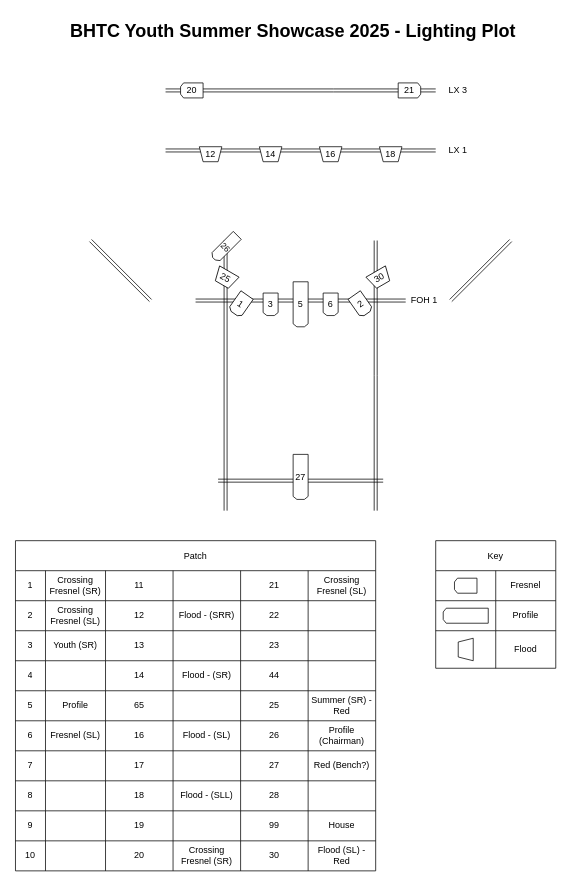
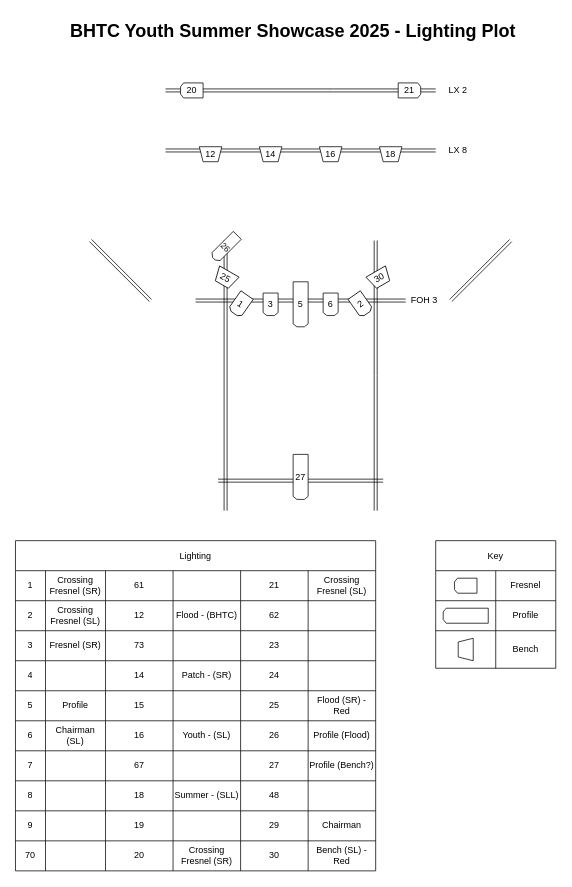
- <mxCell id="108" value="LX 3" style="text;html=1;align=center;verticalAlign=middle;whiteSpace=wrap;rounded=0;" vertex="1" parent="1"><mxGeometry x="580" y="105" width="60" height="30" as="geometry" /></mxCell>
+ <mxCell id="108" value="LX 2" style="text;html=1;align=center;verticalAlign=middle;whiteSpace=wrap;rounded=0;" vertex="1" parent="1"><mxGeometry x="580" y="105" width="60" height="30" as="geometry" /></mxCell>
- <mxCell id="107" value="LX 1" style="text;html=1;align=center;verticalAlign=middle;whiteSpace=wrap;rounded=0;" vertex="1" parent="1"><mxGeometry x="580" y="185" width="60" height="30" as="geometry" /></mxCell>
+ <mxCell id="107" value="LX 8" style="text;html=1;align=center;verticalAlign=middle;whiteSpace=wrap;rounded=0;" vertex="1" parent="1"><mxGeometry x="580" y="185" width="60" height="30" as="geometry" /></mxCell>
- <mxCell id="106" value="FOH 1" style="text;html=1;align=center;verticalAlign=middle;whiteSpace=wrap;rounded=0;" vertex="1" parent="1"><mxGeometry x="535" y="385" width="60" height="30" as="geometry" /></mxCell>
+ <mxCell id="106" value="FOH 3" style="text;html=1;align=center;verticalAlign=middle;whiteSpace=wrap;rounded=0;" vertex="1" parent="1"><mxGeometry x="535" y="385" width="60" height="30" as="geometry" /></mxCell>
- <mxCell id="20" value="Patch" style="shape=table;startSize=40;container=1;collapsible=0;childLayout=tableLayout;movable=1;resizable=1;rotatable=1;deletable=1;editable=1;locked=0;connectable=1;" parent="1" vertex="1"><mxGeometry x="20" y="720" width="480" height="440.0" as="geometry" /></mxCell>
+ <mxCell id="20" value="Lighting" style="shape=table;startSize=40;container=1;collapsible=0;childLayout=tableLayout;movable=1;resizable=1;rotatable=1;deletable=1;editable=1;locked=0;connectable=1;" parent="1" vertex="1"><mxGeometry x="20" y="720" width="480" height="440.0" as="geometry" /></mxCell>
- <mxCell id="24" value="11" style="shape=partialRectangle;html=1;whiteSpace=wrap;connectable=0;strokeColor=inherit;overflow=hidden;fillColor=none;top=0;left=0;bottom=0;right=0;pointerEvents=1;" parent="21" vertex="1"><mxGeometry x="120" width="90" height="40" as="geometry"><mxRectangle width="90" height="40" as="alternateBounds" /></mxGeometry></mxCell>
+ <mxCell id="24" value="61" style="shape=partialRectangle;html=1;whiteSpace=wrap;connectable=0;strokeColor=inherit;overflow=hidden;fillColor=none;top=0;left=0;bottom=0;right=0;pointerEvents=1;" parent="21" vertex="1"><mxGeometry x="120" width="90" height="40" as="geometry"><mxRectangle width="90" height="40" as="alternateBounds" /></mxGeometry></mxCell>
- <mxCell id="32" value="Flood - (SRR)" style="shape=partialRectangle;html=1;whiteSpace=wrap;connectable=0;strokeColor=inherit;overflow=hidden;fillColor=none;top=0;left=0;bottom=0;right=0;pointerEvents=1;" parent="28" vertex="1"><mxGeometry x="210" width="90" height="40" as="geometry"><mxRectangle width="90" height="40" as="alternateBounds" /></mxGeometry></mxCell>
+ <mxCell id="32" value="Flood - (BHTC)" style="shape=partialRectangle;html=1;whiteSpace=wrap;connectable=0;strokeColor=inherit;overflow=hidden;fillColor=none;top=0;left=0;bottom=0;right=0;pointerEvents=1;" parent="28" vertex="1"><mxGeometry x="210" width="90" height="40" as="geometry"><mxRectangle width="90" height="40" as="alternateBounds" /></mxGeometry></mxCell>
- <mxCell id="33" value="22" style="shape=partialRectangle;html=1;whiteSpace=wrap;connectable=0;strokeColor=inherit;overflow=hidden;fillColor=none;top=0;left=0;bottom=0;right=0;pointerEvents=1;" parent="28" vertex="1"><mxGeometry x="300" width="90" height="40" as="geometry"><mxRectangle width="90" height="40" as="alternateBounds" /></mxGeometry></mxCell>
+ <mxCell id="33" value="62" style="shape=partialRectangle;html=1;whiteSpace=wrap;connectable=0;strokeColor=inherit;overflow=hidden;fillColor=none;top=0;left=0;bottom=0;right=0;pointerEvents=1;" parent="28" vertex="1"><mxGeometry x="300" width="90" height="40" as="geometry"><mxRectangle width="90" height="40" as="alternateBounds" /></mxGeometry></mxCell>
- <mxCell id="37" value="Youth (SR)" style="shape=partialRectangle;html=1;whiteSpace=wrap;connectable=0;strokeColor=inherit;overflow=hidden;fillColor=none;top=0;left=0;bottom=0;right=0;pointerEvents=1;" parent="35" vertex="1"><mxGeometry x="40" width="80" height="40" as="geometry"><mxRectangle width="80" height="40" as="alternateBounds" /></mxGeometry></mxCell>
+ <mxCell id="37" value="Fresnel (SR)" style="shape=partialRectangle;html=1;whiteSpace=wrap;connectable=0;strokeColor=inherit;overflow=hidden;fillColor=none;top=0;left=0;bottom=0;right=0;pointerEvents=1;" parent="35" vertex="1"><mxGeometry x="40" width="80" height="40" as="geometry"><mxRectangle width="80" height="40" as="alternateBounds" /></mxGeometry></mxCell>
- <mxCell id="38" value="13" style="shape=partialRectangle;html=1;whiteSpace=wrap;connectable=0;strokeColor=inherit;overflow=hidden;fillColor=none;top=0;left=0;bottom=0;right=0;pointerEvents=1;" parent="35" vertex="1"><mxGeometry x="120" width="90" height="40" as="geometry"><mxRectangle width="90" height="40" as="alternateBounds" /></mxGeometry></mxCell>
+ <mxCell id="38" value="73" style="shape=partialRectangle;html=1;whiteSpace=wrap;connectable=0;strokeColor=inherit;overflow=hidden;fillColor=none;top=0;left=0;bottom=0;right=0;pointerEvents=1;" parent="35" vertex="1"><mxGeometry x="120" width="90" height="40" as="geometry"><mxRectangle width="90" height="40" as="alternateBounds" /></mxGeometry></mxCell>
- <mxCell id="11" value="Flood" style="shape=partialRectangle;html=1;whiteSpace=wrap;connectable=0;strokeColor=inherit;overflow=hidden;fillColor=none;top=0;left=0;bottom=0;right=0;pointerEvents=1;" parent="9" vertex="1"><mxGeometry x="80" width="80" height="50" as="geometry"><mxRectangle width="80" height="50" as="alternateBounds" /></mxGeometry></mxCell>
+ <mxCell id="11" value="Bench" style="shape=partialRectangle;html=1;whiteSpace=wrap;connectable=0;strokeColor=inherit;overflow=hidden;fillColor=none;top=0;left=0;bottom=0;right=0;pointerEvents=1;" parent="9" vertex="1"><mxGeometry x="80" width="80" height="50" as="geometry"><mxRectangle width="80" height="50" as="alternateBounds" /></mxGeometry></mxCell>
- <mxCell id="46" value="Flood - (SR)" style="shape=partialRectangle;html=1;whiteSpace=wrap;connectable=0;strokeColor=inherit;overflow=hidden;fillColor=none;top=0;left=0;bottom=0;right=0;pointerEvents=1;" parent="42" vertex="1"><mxGeometry x="210" width="90" height="40" as="geometry"><mxRectangle width="90" height="40" as="alternateBounds" /></mxGeometry></mxCell>
+ <mxCell id="46" value="Patch - (SR)" style="shape=partialRectangle;html=1;whiteSpace=wrap;connectable=0;strokeColor=inherit;overflow=hidden;fillColor=none;top=0;left=0;bottom=0;right=0;pointerEvents=1;" parent="42" vertex="1"><mxGeometry x="210" width="90" height="40" as="geometry"><mxRectangle width="90" height="40" as="alternateBounds" /></mxGeometry></mxCell>
- <mxCell id="47" value="44" style="shape=partialRectangle;html=1;whiteSpace=wrap;connectable=0;strokeColor=inherit;overflow=hidden;fillColor=none;top=0;left=0;bottom=0;right=0;pointerEvents=1;" parent="42" vertex="1"><mxGeometry x="300" width="90" height="40" as="geometry"><mxRectangle width="90" height="40" as="alternateBounds" /></mxGeometry></mxCell>
+ <mxCell id="47" value="24" style="shape=partialRectangle;html=1;whiteSpace=wrap;connectable=0;strokeColor=inherit;overflow=hidden;fillColor=none;top=0;left=0;bottom=0;right=0;pointerEvents=1;" parent="42" vertex="1"><mxGeometry x="300" width="90" height="40" as="geometry"><mxRectangle width="90" height="40" as="alternateBounds" /></mxGeometry></mxCell>
- <mxCell id="52" value="65" style="shape=partialRectangle;html=1;whiteSpace=wrap;connectable=0;strokeColor=inherit;overflow=hidden;fillColor=none;top=0;left=0;bottom=0;right=0;pointerEvents=1;" parent="49" vertex="1"><mxGeometry x="120" width="90" height="40" as="geometry"><mxRectangle width="90" height="40" as="alternateBounds" /></mxGeometry></mxCell>
+ <mxCell id="52" value="15" style="shape=partialRectangle;html=1;whiteSpace=wrap;connectable=0;strokeColor=inherit;overflow=hidden;fillColor=none;top=0;left=0;bottom=0;right=0;pointerEvents=1;" parent="49" vertex="1"><mxGeometry x="120" width="90" height="40" as="geometry"><mxRectangle width="90" height="40" as="alternateBounds" /></mxGeometry></mxCell>
- <mxCell id="55" value="Summer (SR) - Red" style="shape=partialRectangle;html=1;whiteSpace=wrap;connectable=0;strokeColor=inherit;overflow=hidden;fillColor=none;top=0;left=0;bottom=0;right=0;pointerEvents=1;" parent="49" vertex="1"><mxGeometry x="390" width="90" height="40" as="geometry"><mxRectangle width="90" height="40" as="alternateBounds" /></mxGeometry></mxCell>
+ <mxCell id="55" value="Flood (SR) - Red" style="shape=partialRectangle;html=1;whiteSpace=wrap;connectable=0;strokeColor=inherit;overflow=hidden;fillColor=none;top=0;left=0;bottom=0;right=0;pointerEvents=1;" parent="49" vertex="1"><mxGeometry x="390" width="90" height="40" as="geometry"><mxRectangle width="90" height="40" as="alternateBounds" /></mxGeometry></mxCell>
- <mxCell id="58" value="Fresnel (SL)" style="shape=partialRectangle;html=1;whiteSpace=wrap;connectable=0;strokeColor=inherit;overflow=hidden;fillColor=none;top=0;left=0;bottom=0;right=0;pointerEvents=1;" parent="56" vertex="1"><mxGeometry x="40" width="80" height="40" as="geometry"><mxRectangle width="80" height="40" as="alternateBounds" /></mxGeometry></mxCell>
+ <mxCell id="58" value="Chairman (SL)" style="shape=partialRectangle;html=1;whiteSpace=wrap;connectable=0;strokeColor=inherit;overflow=hidden;fillColor=none;top=0;left=0;bottom=0;right=0;pointerEvents=1;" parent="56" vertex="1"><mxGeometry x="40" width="80" height="40" as="geometry"><mxRectangle width="80" height="40" as="alternateBounds" /></mxGeometry></mxCell>
- <mxCell id="60" value="Flood - (SL)" style="shape=partialRectangle;html=1;whiteSpace=wrap;connectable=0;strokeColor=inherit;overflow=hidden;fillColor=none;top=0;left=0;bottom=0;right=0;pointerEvents=1;" parent="56" vertex="1"><mxGeometry x="210" width="90" height="40" as="geometry"><mxRectangle width="90" height="40" as="alternateBounds" /></mxGeometry></mxCell>
+ <mxCell id="60" value="Youth - (SL)" style="shape=partialRectangle;html=1;whiteSpace=wrap;connectable=0;strokeColor=inherit;overflow=hidden;fillColor=none;top=0;left=0;bottom=0;right=0;pointerEvents=1;" parent="56" vertex="1"><mxGeometry x="210" width="90" height="40" as="geometry"><mxRectangle width="90" height="40" as="alternateBounds" /></mxGeometry></mxCell>
- <mxCell id="62" value="Profile (Chairman)" style="shape=partialRectangle;html=1;whiteSpace=wrap;connectable=0;strokeColor=inherit;overflow=hidden;fillColor=none;top=0;left=0;bottom=0;right=0;pointerEvents=1;" parent="56" vertex="1"><mxGeometry x="390" width="90" height="40" as="geometry"><mxRectangle width="90" height="40" as="alternateBounds" /></mxGeometry></mxCell>
+ <mxCell id="62" value="Profile (Flood)" style="shape=partialRectangle;html=1;whiteSpace=wrap;connectable=0;strokeColor=inherit;overflow=hidden;fillColor=none;top=0;left=0;bottom=0;right=0;pointerEvents=1;" parent="56" vertex="1"><mxGeometry x="390" width="90" height="40" as="geometry"><mxRectangle width="90" height="40" as="alternateBounds" /></mxGeometry></mxCell>
- <mxCell id="66" value="17" style="shape=partialRectangle;html=1;whiteSpace=wrap;connectable=0;strokeColor=inherit;overflow=hidden;fillColor=none;top=0;left=0;bottom=0;right=0;pointerEvents=1;" parent="63" vertex="1"><mxGeometry x="120" width="90" height="40" as="geometry"><mxRectangle width="90" height="40" as="alternateBounds" /></mxGeometry></mxCell>
+ <mxCell id="66" value="67" style="shape=partialRectangle;html=1;whiteSpace=wrap;connectable=0;strokeColor=inherit;overflow=hidden;fillColor=none;top=0;left=0;bottom=0;right=0;pointerEvents=1;" parent="63" vertex="1"><mxGeometry x="120" width="90" height="40" as="geometry"><mxRectangle width="90" height="40" as="alternateBounds" /></mxGeometry></mxCell>
- <mxCell id="69" value="Red (Bench?)" style="shape=partialRectangle;html=1;whiteSpace=wrap;connectable=0;strokeColor=inherit;overflow=hidden;fillColor=none;top=0;left=0;bottom=0;right=0;pointerEvents=1;" parent="63" vertex="1"><mxGeometry x="390" width="90" height="40" as="geometry"><mxRectangle width="90" height="40" as="alternateBounds" /></mxGeometry></mxCell>
+ <mxCell id="69" value="Profile (Bench?)" style="shape=partialRectangle;html=1;whiteSpace=wrap;connectable=0;strokeColor=inherit;overflow=hidden;fillColor=none;top=0;left=0;bottom=0;right=0;pointerEvents=1;" parent="63" vertex="1"><mxGeometry x="390" width="90" height="40" as="geometry"><mxRectangle width="90" height="40" as="alternateBounds" /></mxGeometry></mxCell>
- <mxCell id="74" value="Flood - (SLL)" style="shape=partialRectangle;html=1;whiteSpace=wrap;connectable=0;strokeColor=inherit;overflow=hidden;fillColor=none;top=0;left=0;bottom=0;right=0;pointerEvents=1;" parent="70" vertex="1"><mxGeometry x="210" width="90" height="40" as="geometry"><mxRectangle width="90" height="40" as="alternateBounds" /></mxGeometry></mxCell>
+ <mxCell id="74" value="Summer - (SLL)" style="shape=partialRectangle;html=1;whiteSpace=wrap;connectable=0;strokeColor=inherit;overflow=hidden;fillColor=none;top=0;left=0;bottom=0;right=0;pointerEvents=1;" parent="70" vertex="1"><mxGeometry x="210" width="90" height="40" as="geometry"><mxRectangle width="90" height="40" as="alternateBounds" /></mxGeometry></mxCell>
- <mxCell id="75" value="28" style="shape=partialRectangle;html=1;whiteSpace=wrap;connectable=0;strokeColor=inherit;overflow=hidden;fillColor=none;top=0;left=0;bottom=0;right=0;pointerEvents=1;" parent="70" vertex="1"><mxGeometry x="300" width="90" height="40" as="geometry"><mxRectangle width="90" height="40" as="alternateBounds" /></mxGeometry></mxCell>
+ <mxCell id="75" value="48" style="shape=partialRectangle;html=1;whiteSpace=wrap;connectable=0;strokeColor=inherit;overflow=hidden;fillColor=none;top=0;left=0;bottom=0;right=0;pointerEvents=1;" parent="70" vertex="1"><mxGeometry x="300" width="90" height="40" as="geometry"><mxRectangle width="90" height="40" as="alternateBounds" /></mxGeometry></mxCell>
- <mxCell id="82" value="99" style="shape=partialRectangle;html=1;whiteSpace=wrap;connectable=0;strokeColor=inherit;overflow=hidden;fillColor=none;top=0;left=0;bottom=0;right=0;pointerEvents=1;" parent="77" vertex="1"><mxGeometry x="300" width="90" height="40" as="geometry"><mxRectangle width="90" height="40" as="alternateBounds" /></mxGeometry></mxCell>
+ <mxCell id="82" value="29" style="shape=partialRectangle;html=1;whiteSpace=wrap;connectable=0;strokeColor=inherit;overflow=hidden;fillColor=none;top=0;left=0;bottom=0;right=0;pointerEvents=1;" parent="77" vertex="1"><mxGeometry x="300" width="90" height="40" as="geometry"><mxRectangle width="90" height="40" as="alternateBounds" /></mxGeometry></mxCell>
- <mxCell id="83" value="House" style="shape=partialRectangle;html=1;whiteSpace=wrap;connectable=0;strokeColor=inherit;overflow=hidden;fillColor=none;top=0;left=0;bottom=0;right=0;pointerEvents=1;" parent="77" vertex="1"><mxGeometry x="390" width="90" height="40" as="geometry"><mxRectangle width="90" height="40" as="alternateBounds" /></mxGeometry></mxCell>
+ <mxCell id="83" value="Chairman" style="shape=partialRectangle;html=1;whiteSpace=wrap;connectable=0;strokeColor=inherit;overflow=hidden;fillColor=none;top=0;left=0;bottom=0;right=0;pointerEvents=1;" parent="77" vertex="1"><mxGeometry x="390" width="90" height="40" as="geometry"><mxRectangle width="90" height="40" as="alternateBounds" /></mxGeometry></mxCell>
- <mxCell id="85" value="10" style="shape=partialRectangle;html=1;whiteSpace=wrap;connectable=0;strokeColor=inherit;overflow=hidden;fillColor=none;top=0;left=0;bottom=0;right=0;pointerEvents=1;" parent="84" vertex="1"><mxGeometry width="40" height="40" as="geometry"><mxRectangle width="40" height="40" as="alternateBounds" /></mxGeometry></mxCell>
+ <mxCell id="85" value="70" style="shape=partialRectangle;html=1;whiteSpace=wrap;connectable=0;strokeColor=inherit;overflow=hidden;fillColor=none;top=0;left=0;bottom=0;right=0;pointerEvents=1;" parent="84" vertex="1"><mxGeometry width="40" height="40" as="geometry"><mxRectangle width="40" height="40" as="alternateBounds" /></mxGeometry></mxCell>
- <mxCell id="90" value="Flood (SL) - Red" style="shape=partialRectangle;html=1;whiteSpace=wrap;connectable=0;strokeColor=inherit;overflow=hidden;fillColor=none;top=0;left=0;bottom=0;right=0;pointerEvents=1;" parent="84" vertex="1"><mxGeometry x="390" width="90" height="40" as="geometry"><mxRectangle width="90" height="40" as="alternateBounds" /></mxGeometry></mxCell>
+ <mxCell id="90" value="Bench (SL) - Red" style="shape=partialRectangle;html=1;whiteSpace=wrap;connectable=0;strokeColor=inherit;overflow=hidden;fillColor=none;top=0;left=0;bottom=0;right=0;pointerEvents=1;" parent="84" vertex="1"><mxGeometry x="390" width="90" height="40" as="geometry"><mxRectangle width="90" height="40" as="alternateBounds" /></mxGeometry></mxCell>
